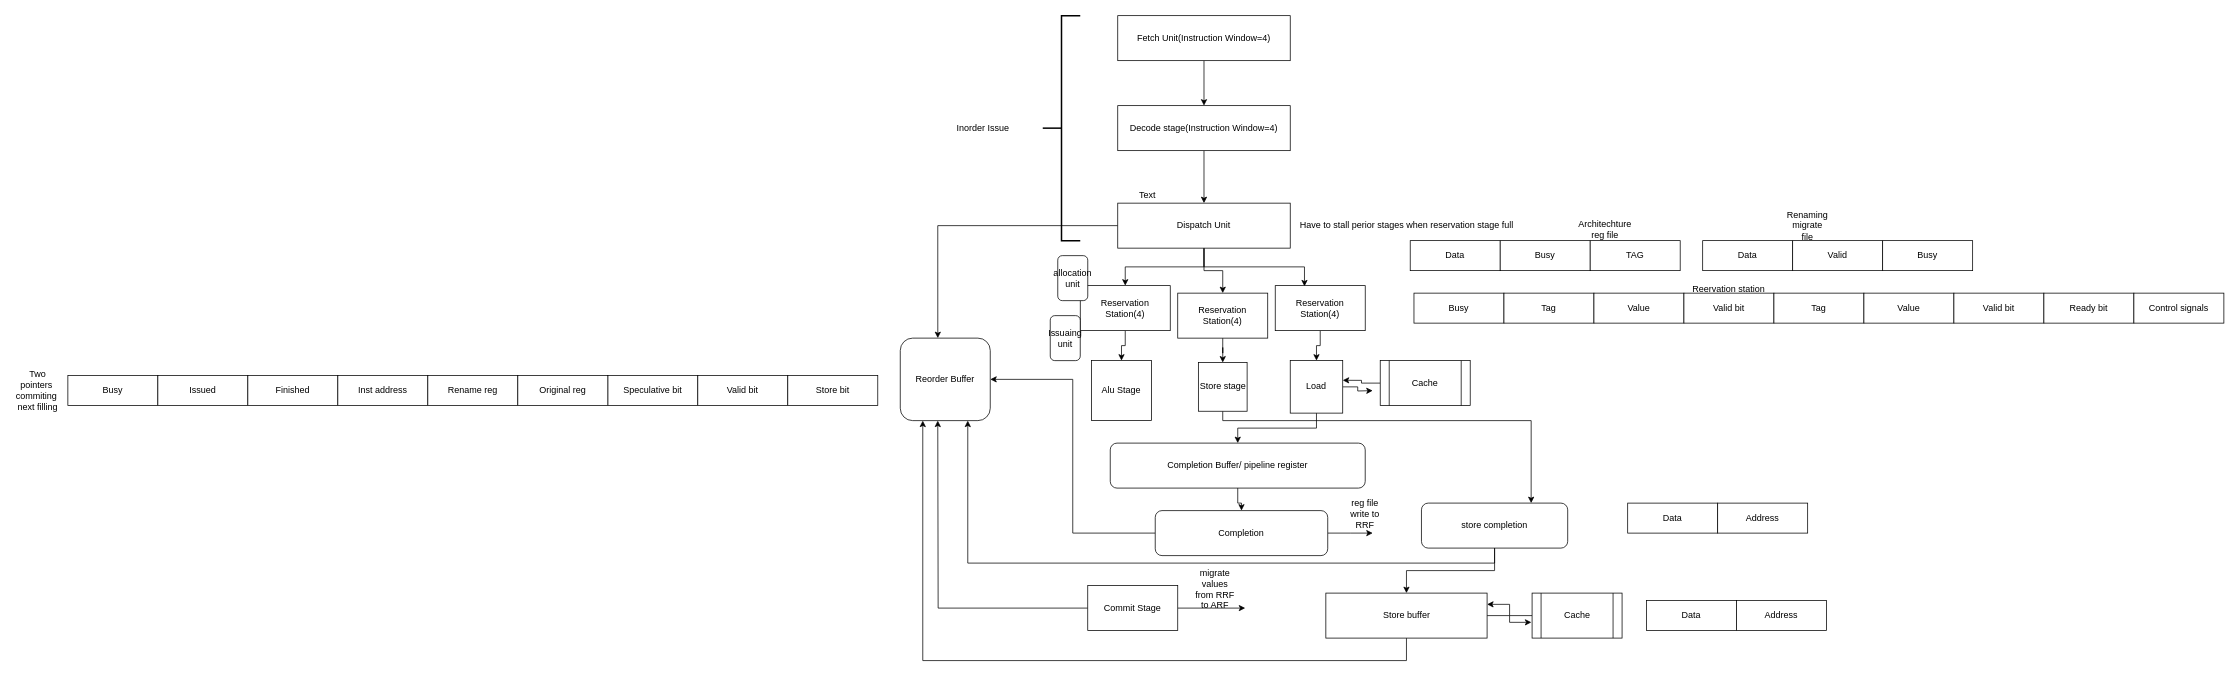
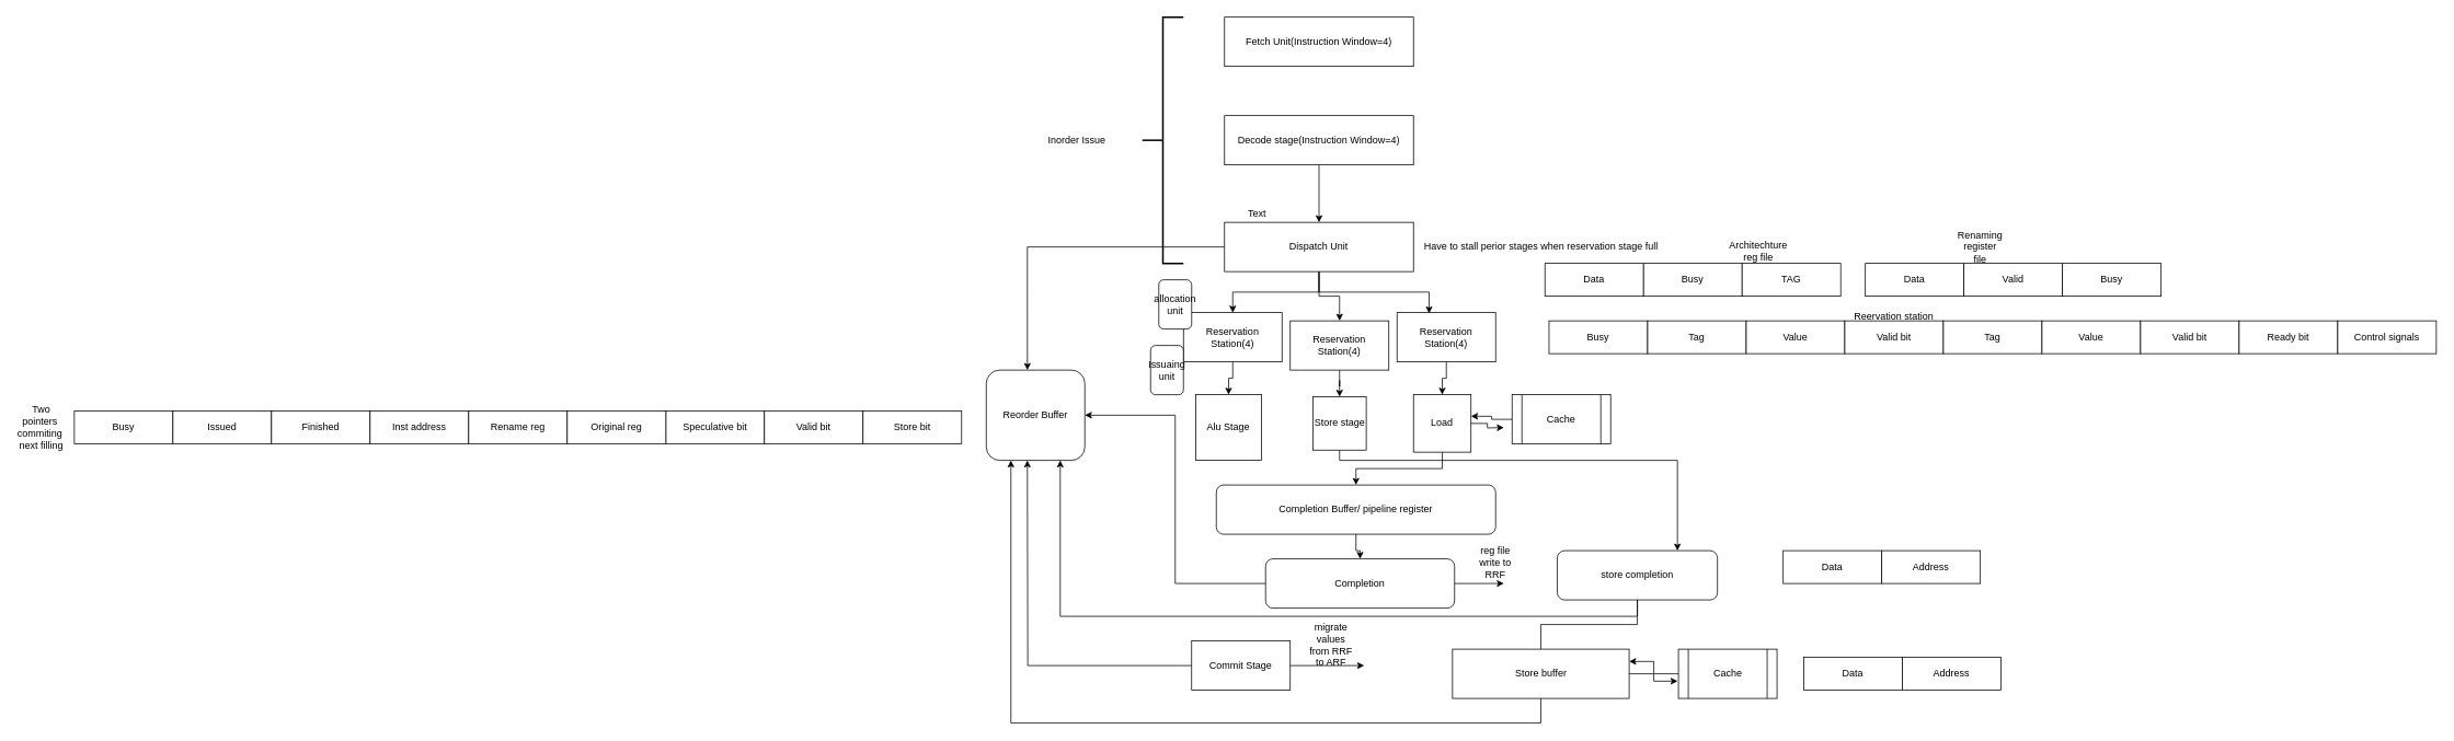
- <mxCell id="2" style="edgeStyle=orthogonalEdgeStyle;rounded=0;orthogonalLoop=1;jettySize=auto;html=1;entryX=0.5;entryY=0;entryDx=0;entryDy=0;" parent="1" source="3" target="5" edge="1"><mxGeometry relative="1" as="geometry" /></mxCell>
- <mxCell id="54" value="Renaming migrate file" style="text;html=1;strokeColor=none;fillColor=none;align=center;verticalAlign=middle;whiteSpace=wrap;rounded=0;" parent="1" vertex="1"><mxGeometry x="2380" y="285" width="60" height="30" as="geometry" /></mxCell>
+ <mxCell id="54" value="Renaming register file" style="text;html=1;strokeColor=none;fillColor=none;align=center;verticalAlign=middle;whiteSpace=wrap;rounded=0;" parent="1" vertex="1"><mxGeometry x="2380" y="285" width="60" height="30" as="geometry" /></mxCell>
- <mxCell id="74" style="edgeStyle=orthogonalEdgeStyle;rounded=0;orthogonalLoop=1;jettySize=auto;html=1;startArrow=none;startFill=0;endArrow=classic;endFill=1;" parent="1" source="75" target="36" edge="1"><mxGeometry relative="1" as="geometry" /></mxCell>
+ <mxCell id="74" style="edgeStyle=orthogonalEdgeStyle;rounded=0;orthogonalLoop=1;jettySize=auto;html=1;startArrow=none;startFill=0;endArrow=none;endFill=1;" parent="1" source="75" target="36" edge="1"><mxGeometry relative="1" as="geometry" /></mxCell>
